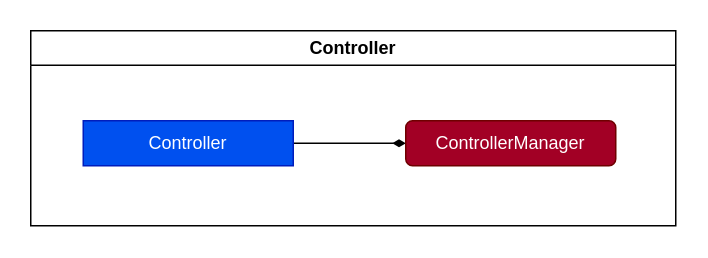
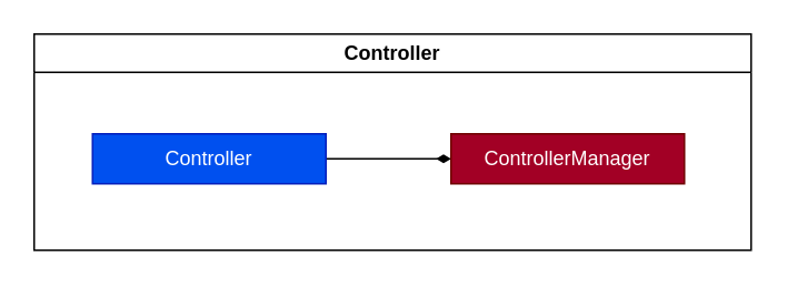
- <mxCell id="5" value="ControllerManager" style="whiteSpace=wrap;html=1;fillColor=#a20025;fontColor=#ffffff;strokeColor=#6F0000;rounded=1;" vertex="1" parent="2"><mxGeometry x="250" y="60" width="140" height="30" as="geometry" /></mxCell>
+ <mxCell id="5" value="ControllerManager" style="rounded=0;whiteSpace=wrap;html=1;fillColor=#a20025;fontColor=#ffffff;strokeColor=#6F0000;" vertex="1" parent="2"><mxGeometry x="250" y="60" width="140" height="30" as="geometry" /></mxCell>
